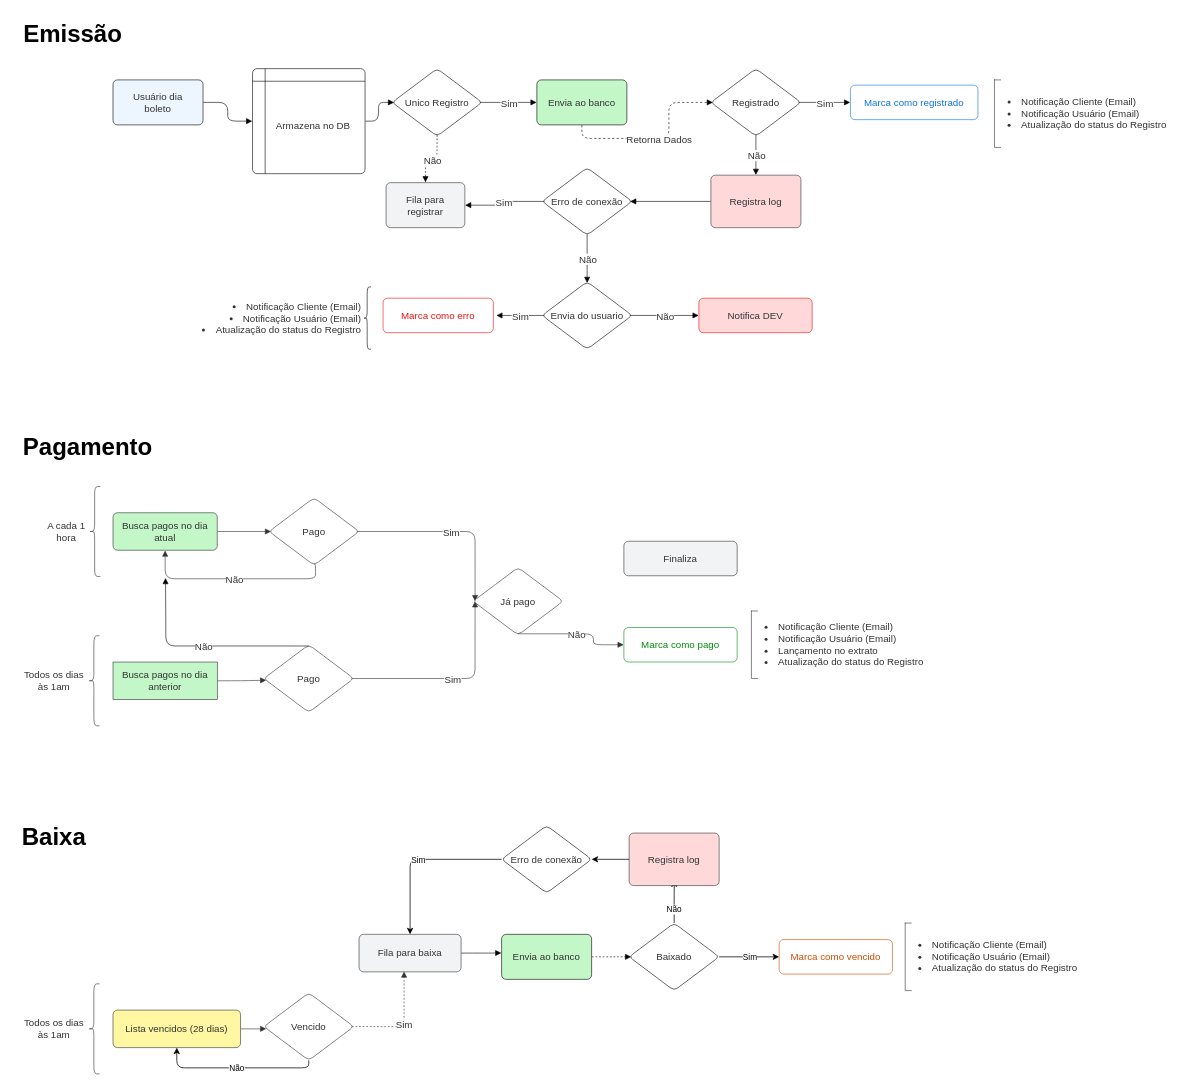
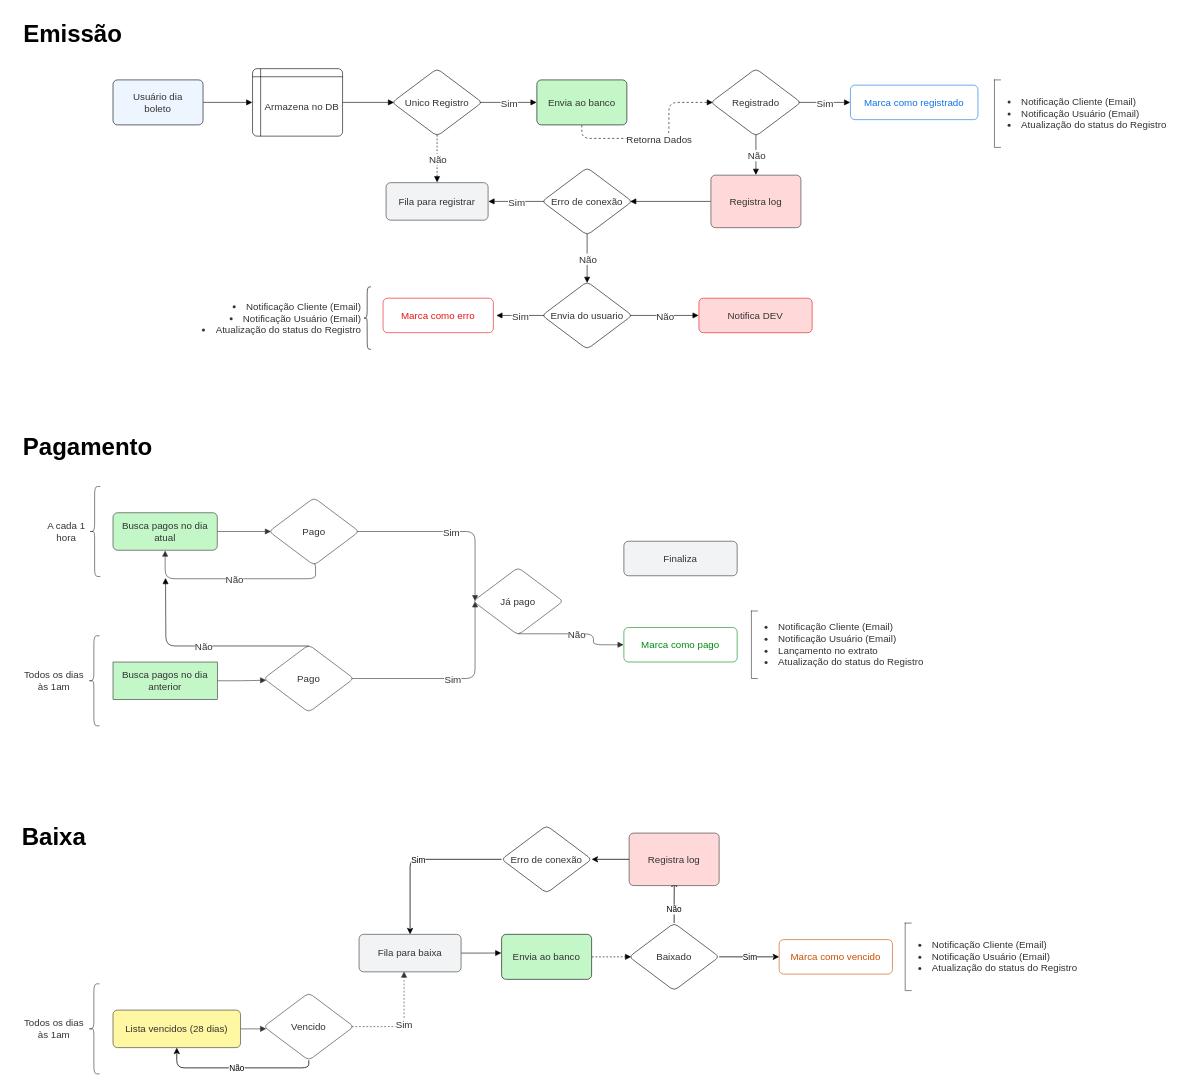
- <mxCell id="30" value="Armazena no DB" style="html=1;overflow=block;blockSpacing=1;whiteSpace=wrap;shape=internalStorage;dx=10;dy=10;fontSize=13;fontColor=#333333;align=center;spacingLeft=12.8;spacingTop=12.8;spacing=3.8;strokeOpacity=100;fillOpacity=100;rounded=1;absoluteArcSize=1;arcSize=12;fillColor=#ffffff;strokeWidth=0.8;" parent="1" vertex="1"><mxGeometry x="336" y="91" width="150" height="140" as="geometry" /></mxCell>
+ <mxCell id="30" value="Armazena no DB" style="html=1;overflow=block;blockSpacing=1;whiteSpace=wrap;shape=internalStorage;dx=10;dy=10;fontSize=13;fontColor=#333333;align=center;spacingLeft=12.8;spacingTop=12.8;spacing=3.8;strokeOpacity=100;fillOpacity=100;rounded=1;absoluteArcSize=1;arcSize=12;fillColor=#ffffff;strokeWidth=0.8;" parent="1" vertex="1"><mxGeometry x="336" y="91" width="120" height="90" as="geometry" /></mxCell>
- <mxCell id="35" value="Fila para registrar" style="html=1;overflow=block;blockSpacing=1;whiteSpace=wrap;fontSize=13;fontColor=#333333;align=center;spacing=3.8;strokeColor=#333333;strokeOpacity=100;fillOpacity=100;rounded=1;absoluteArcSize=1;arcSize=12;fillColor=#f2f3f5;strokeWidth=0.8;lucidId=INjodJDQuFyj;" parent="1" vertex="1"><mxGeometry x="514" y="243" width="105" height="60" as="geometry" /></mxCell>
+ <mxCell id="35" value="Fila para registrar" style="html=1;overflow=block;blockSpacing=1;whiteSpace=wrap;fontSize=13;fontColor=#333333;align=center;spacing=3.8;strokeColor=#333333;strokeOpacity=100;fillOpacity=100;rounded=1;absoluteArcSize=1;arcSize=12;fillColor=#f2f3f5;strokeWidth=0.8;lucidId=INjodJDQuFyj;" parent="1" vertex="1"><mxGeometry x="514" y="243" width="136" height="50" as="geometry" /></mxCell>
